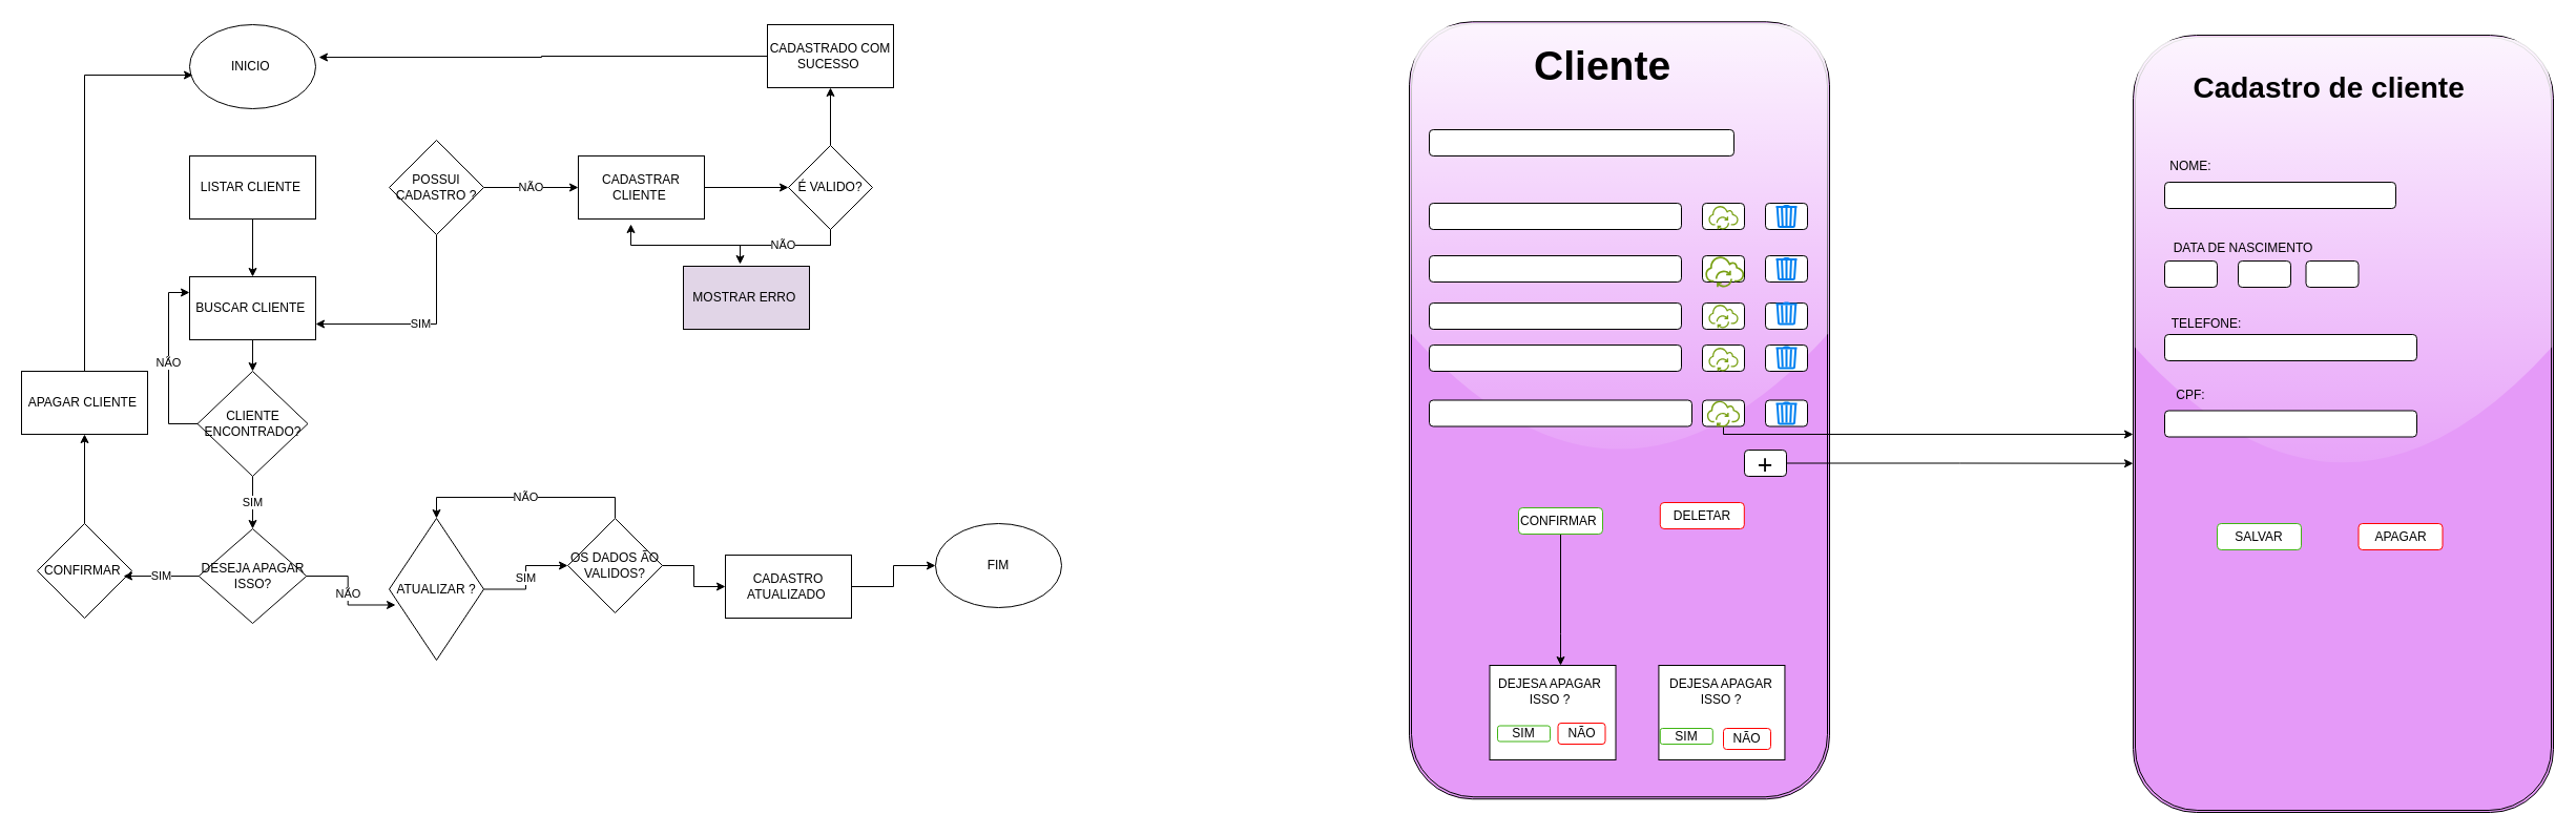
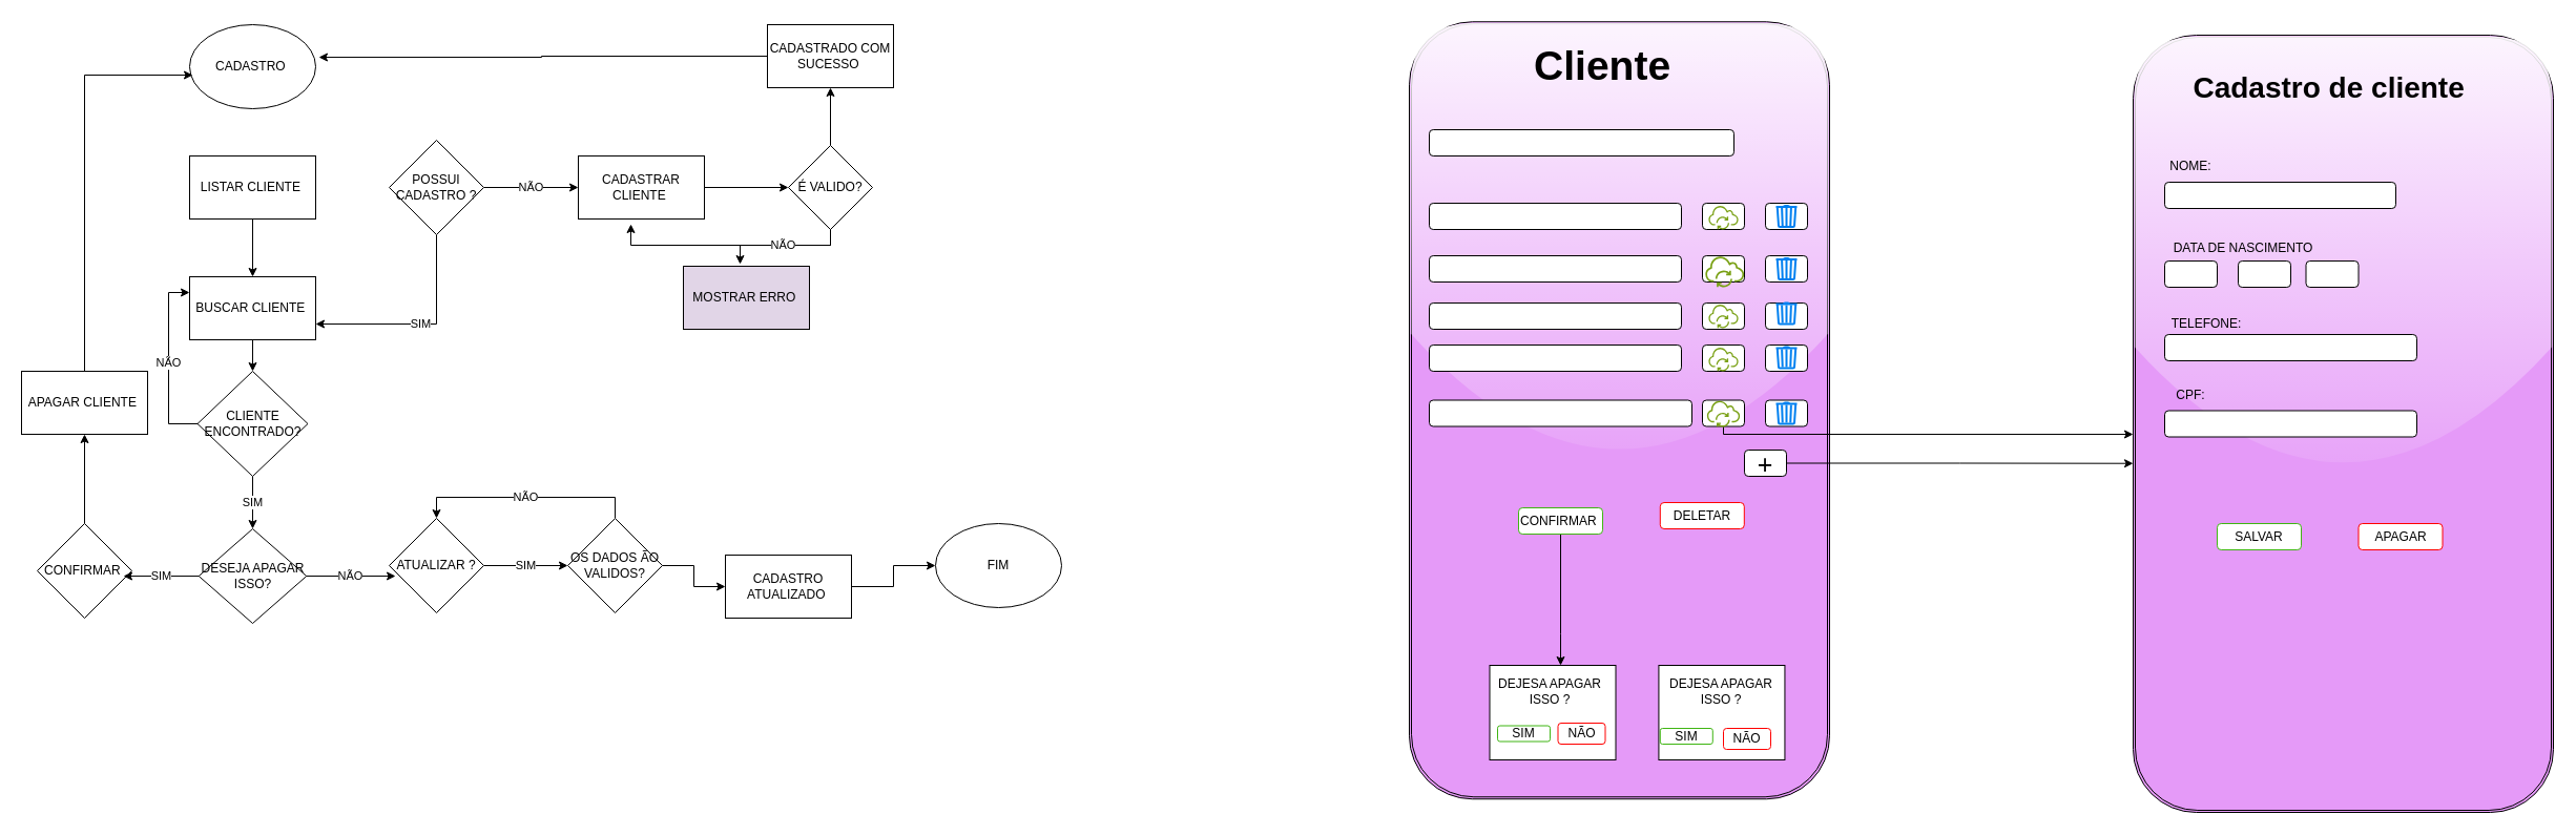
- <mxCell id="2" value="INICIO&amp;nbsp;" style="ellipse;whiteSpace=wrap;html=1;" vertex="1" parent="1"><mxGeometry x="180" y="23" width="120" height="80" as="geometry" /></mxCell>
+ <mxCell id="2" value="CADASTRO&amp;nbsp;" style="ellipse;whiteSpace=wrap;html=1;" vertex="1" parent="1"><mxGeometry x="180" y="23" width="120" height="80" as="geometry" /></mxCell>
- <mxCell id="18" value="ATUALIZAR ?" style="rhombus;whiteSpace=wrap;html=1;" vertex="1" parent="1"><mxGeometry x="370" y="493" width="90" height="135" as="geometry" /></mxCell>
+ <mxCell id="18" value="ATUALIZAR ?" style="rhombus;whiteSpace=wrap;html=1;" vertex="1" parent="1"><mxGeometry x="370" y="493" width="90" height="90" as="geometry" /></mxCell>
